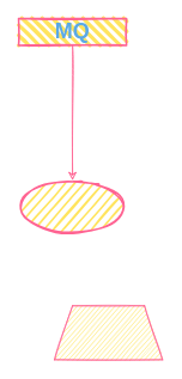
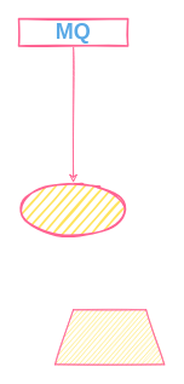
- <mxCell id="3" value="&lt;h1&gt;MQ&lt;/h1&gt;" style="whiteSpace=wrap;html=1;strokeWidth=2;fillWeight=4;hachureGap=8;hachureAngle=45;fillColor=#FFE45E;strokeColor=#FF6392;fontColor=#5AA9E6;sketch=1;" vertex="1" parent="1"><mxGeometry x="20" y="20" width="120" height="30" as="geometry" /></mxCell>
+ <mxCell id="3" value="&lt;h1&gt;MQ&lt;/h1&gt;" style="whiteSpace=wrap;html=1;strokeWidth=2;fillWeight=4;hachureGap=8;hachureAngle=45;fillColor=#ffffff;strokeColor=#FF6392;fontColor=#5AA9E6;sketch=1;" vertex="1" parent="1"><mxGeometry x="20" y="20" width="120" height="30" as="geometry" /></mxCell>
